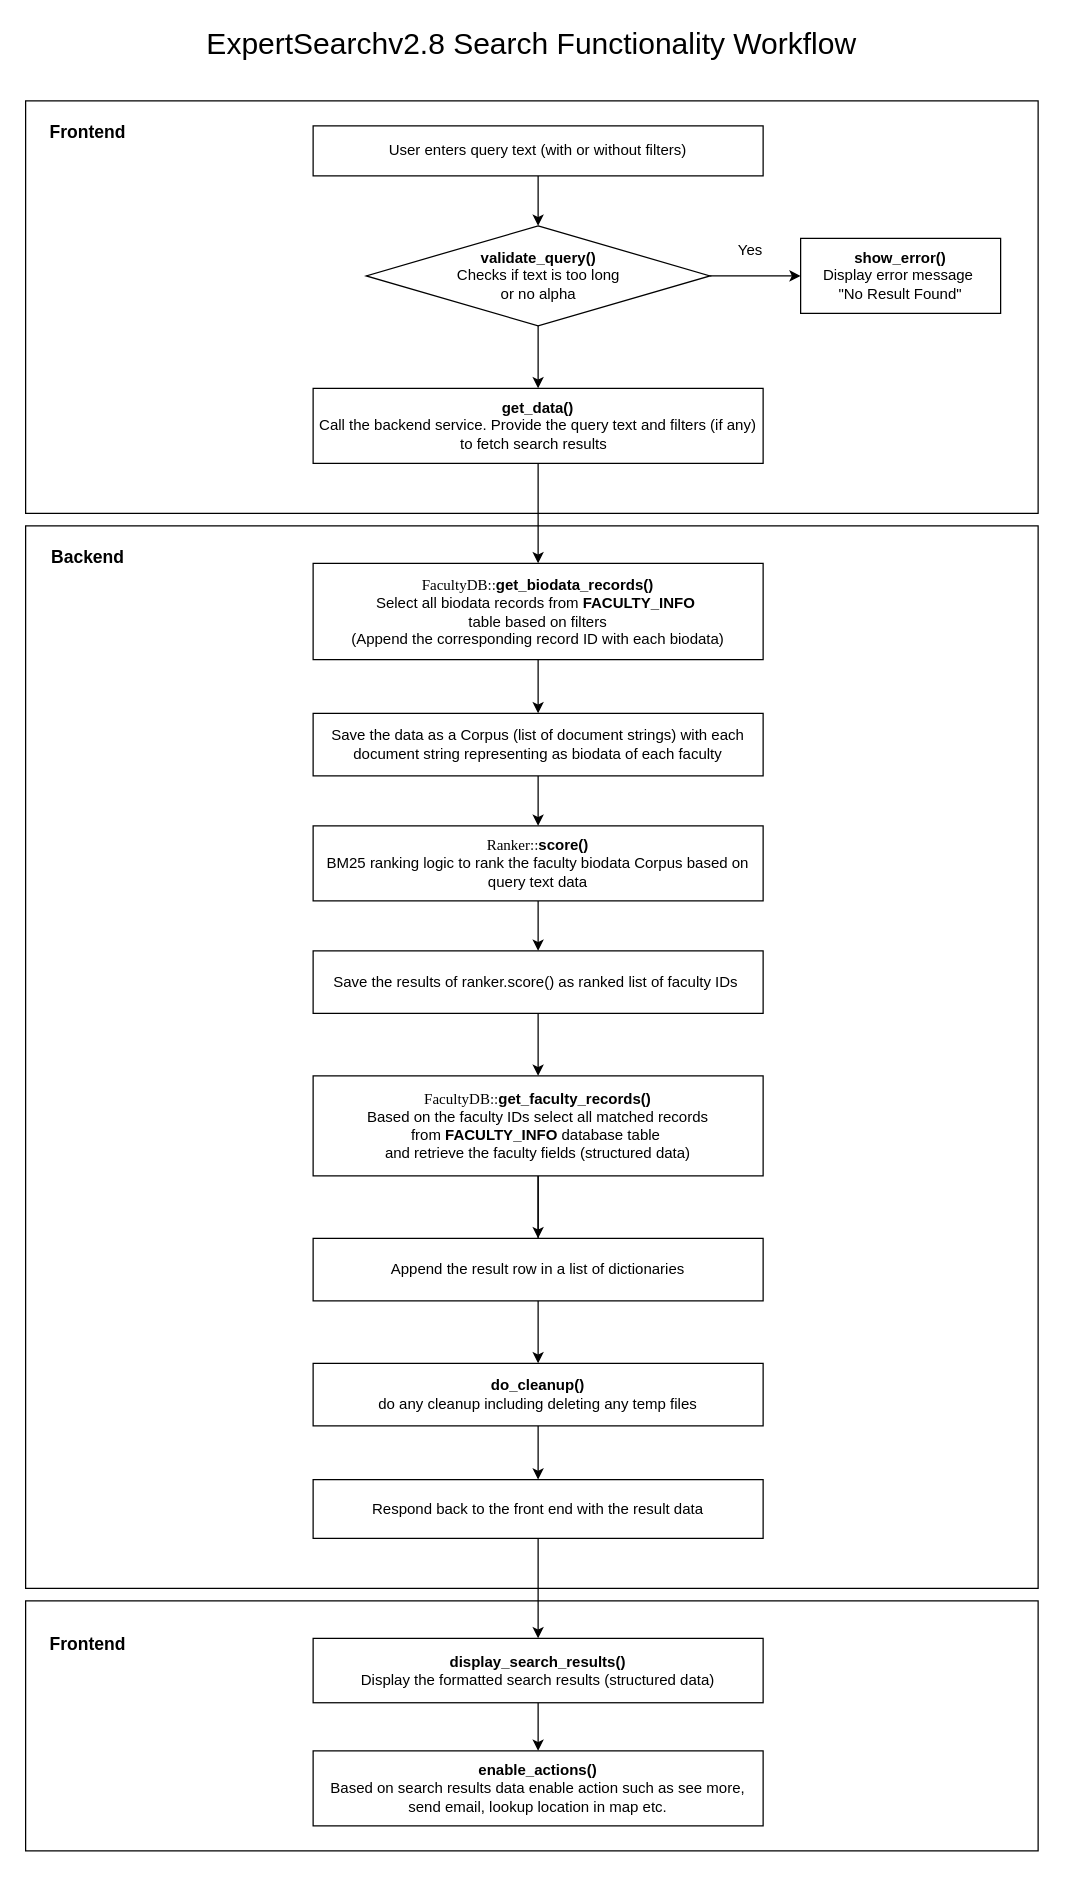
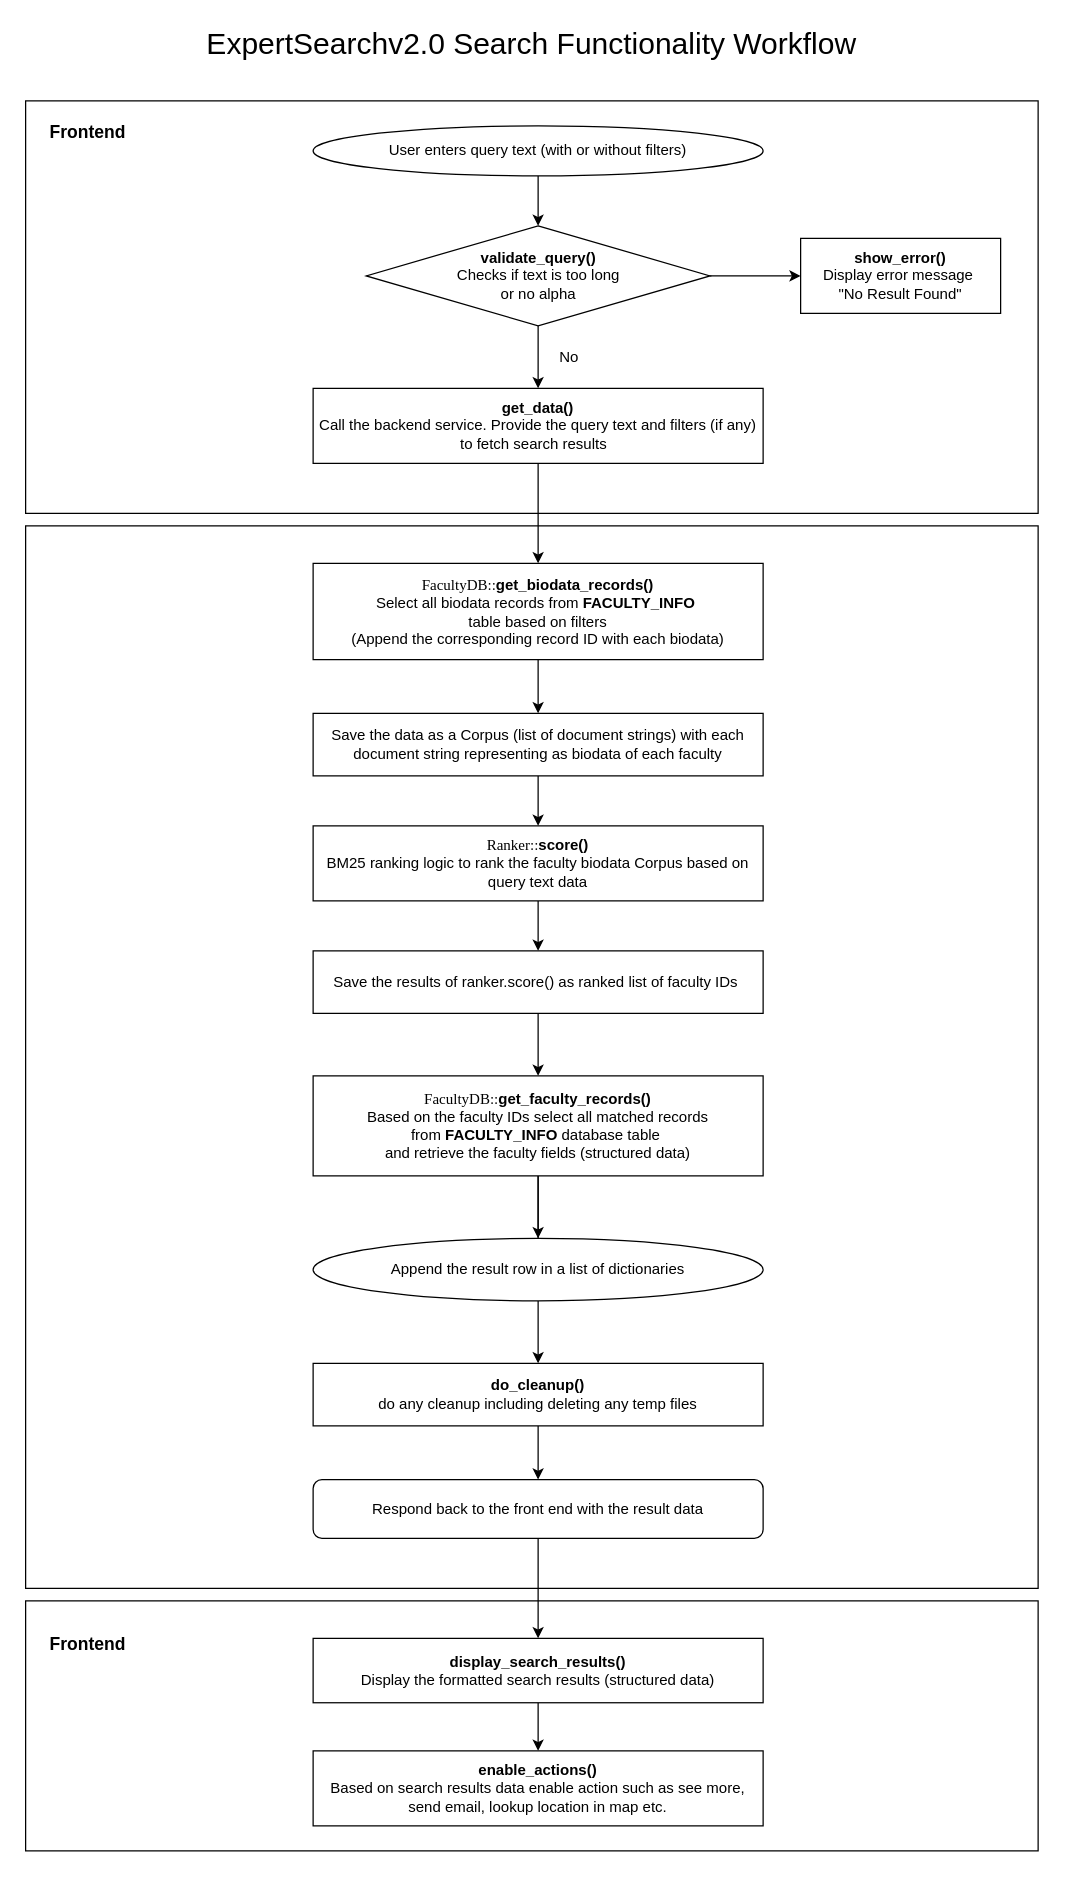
- <mxCell id="37" value="&lt;font style=&quot;font-size: 24px&quot;&gt;ExpertSearchv2.8 Search Functionality Workflow&lt;/font&gt;" style="text;html=1;strokeColor=none;fillColor=none;align=center;verticalAlign=middle;whiteSpace=wrap;rounded=0;" parent="1" vertex="1"><mxGeometry x="30" y="20" width="790" height="30" as="geometry" /></mxCell>
+ <mxCell id="37" value="&lt;font style=&quot;font-size: 24px&quot;&gt;ExpertSearchv2.0 Search Functionality Workflow&lt;/font&gt;" style="text;html=1;strokeColor=none;fillColor=none;align=center;verticalAlign=middle;whiteSpace=wrap;rounded=0;" parent="1" vertex="1"><mxGeometry x="30" y="20" width="790" height="30" as="geometry" /></mxCell>
- <mxCell id="6" value="User enters query text (with or without filters)" style="rounded=0;whiteSpace=wrap;html=1;" parent="1" vertex="1"><mxGeometry x="250" y="100" width="360" height="40" as="geometry" /></mxCell>
+ <mxCell id="6" value="User enters query text (with or without filters)" style="ellipse;whiteSpace=wrap;html=1;" parent="1" vertex="1"><mxGeometry x="250" y="100" width="360" height="40" as="geometry" /></mxCell>
- <mxCell id="14" value="Yes" style="text;html=1;strokeColor=none;fillColor=none;align=center;verticalAlign=middle;whiteSpace=wrap;rounded=0;" parent="1" vertex="1"><mxGeometry x="580" y="190" width="40" height="20" as="geometry" /></mxCell>
+ <mxCell id="12" value="No" style="text;html=1;strokeColor=none;fillColor=none;align=center;verticalAlign=middle;whiteSpace=wrap;rounded=0;" parent="1" vertex="1"><mxGeometry x="430" y="270" width="50" height="30" as="geometry" /></mxCell>
- <mxCell id="26" value="&lt;b&gt;&lt;font style=&quot;font-size: 14px&quot;&gt;Backend&lt;/font&gt;&lt;/b&gt;" style="text;html=1;strokeColor=none;fillColor=none;align=center;verticalAlign=middle;whiteSpace=wrap;rounded=0;" parent="1" vertex="1"><mxGeometry x="40" y="430" width="60" height="30" as="geometry" /></mxCell>
- <mxCell id="28" value="Append the result row in a list of dictionaries" style="whiteSpace=wrap;html=1;rounded=0;" parent="1" vertex="1"><mxGeometry x="250" y="990" width="360" height="50" as="geometry" /></mxCell>
+ <mxCell id="28" value="Append the result row in a list of dictionaries" style="ellipse;whiteSpace=wrap;html=1;" parent="1" vertex="1"><mxGeometry x="250" y="990" width="360" height="50" as="geometry" /></mxCell>
- <mxCell id="30" value="&lt;span&gt;Respond back to the front end with the result data&lt;/span&gt;" style="whiteSpace=wrap;html=1;rounded=0;" parent="1" vertex="1"><mxGeometry x="250" y="1183" width="360" height="47" as="geometry" /></mxCell>
+ <mxCell id="30" value="&lt;span&gt;Respond back to the front end with the result data&lt;/span&gt;" style="whiteSpace=wrap;html=1;rounded=1;" parent="1" vertex="1"><mxGeometry x="250" y="1183" width="360" height="47" as="geometry" /></mxCell>
